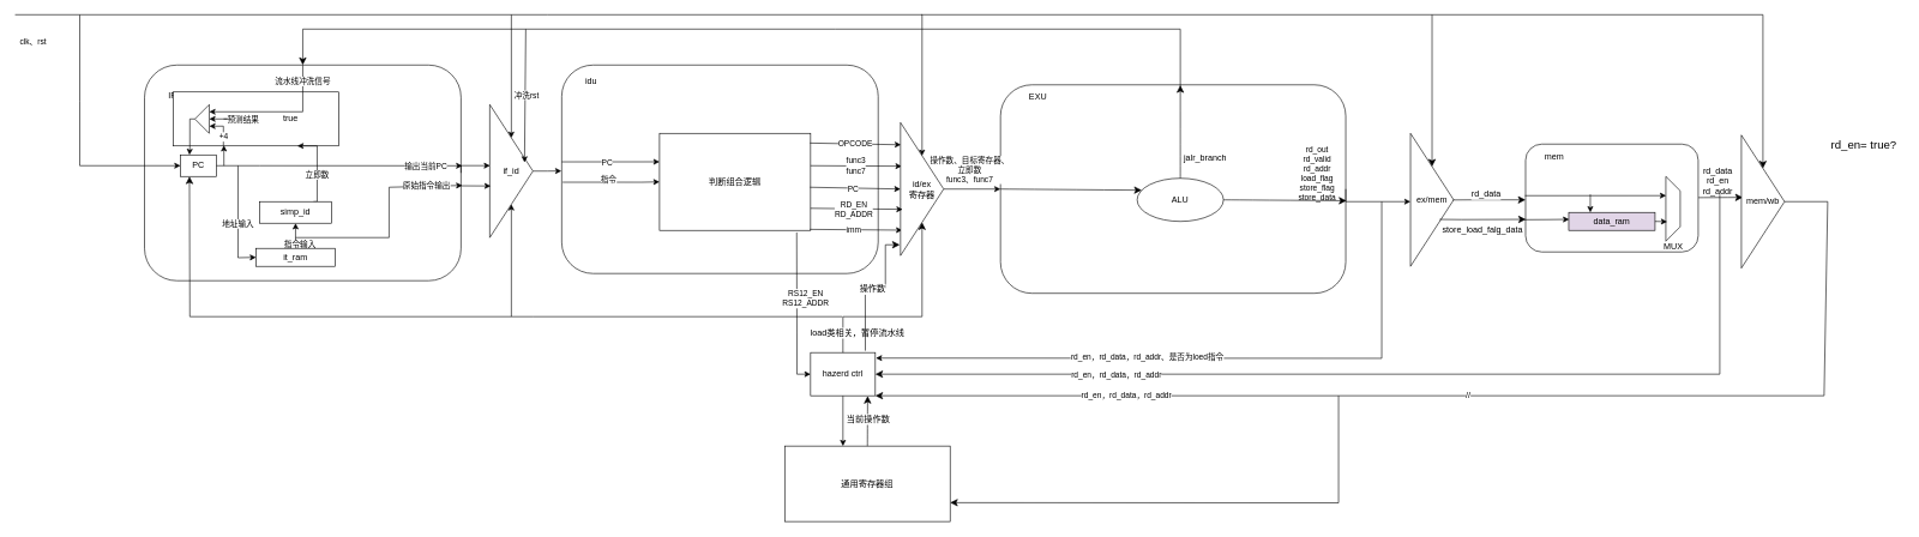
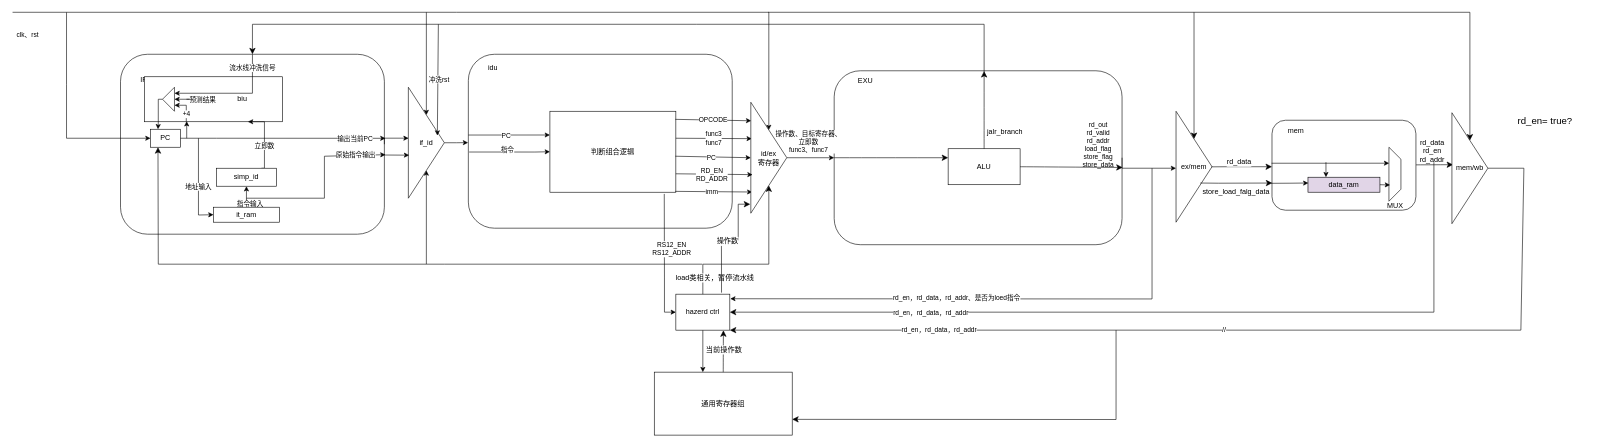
- <mxCell id="3" value="&amp;nbsp; &amp;nbsp; &amp;nbsp; &amp;nbsp; &amp;nbsp; &amp;nbsp; &amp;nbsp; &amp;nbsp; &amp;nbsp; &amp;nbsp; &amp;nbsp; &amp;nbsp; &amp;nbsp; &amp;nbsp; &amp;nbsp;true" style="rounded=0;whiteSpace=wrap;html=1;" parent="1" vertex="1"><mxGeometry x="240" y="127.5" width="230" height="75" as="geometry" /></mxCell>
+ <mxCell id="3" value="&amp;nbsp; &amp;nbsp; &amp;nbsp; &amp;nbsp; &amp;nbsp; &amp;nbsp; &amp;nbsp; &amp;nbsp; &amp;nbsp; &amp;nbsp; &amp;nbsp; &amp;nbsp; &amp;nbsp; &amp;nbsp; &amp;nbsp;biu" style="rounded=0;whiteSpace=wrap;html=1;" parent="1" vertex="1"><mxGeometry x="240" y="127.5" width="230" height="75" as="geometry" /></mxCell>
- <mxCell id="77" value="rd_en= true?" style="text;html=1;align=center;verticalAlign=middle;resizable=0;points=[];autosize=1;strokeColor=none;fillColor=none;fontSize=16;" parent="1" vertex="1"><mxGeometry x="2535" y="185" width="110" height="30" as="geometry" /></mxCell>
+ <mxCell id="77" value="rd_en= true?" style="text;html=1;align=center;verticalAlign=middle;resizable=0;points=[];autosize=1;strokeColor=none;fillColor=none;fontSize=16;" parent="1" vertex="1"><mxGeometry x="2520" y="185" width="110" height="30" as="geometry" /></mxCell>
- <mxCell id="57" value="ALU" style="ellipse;whiteSpace=wrap;html=1;" parent="1" vertex="1"><mxGeometry x="1580" y="247.5" width="120" height="60" as="geometry" /></mxCell>
+ <mxCell id="57" value="ALU" style="rounded=0;whiteSpace=wrap;html=1;" parent="1" vertex="1"><mxGeometry x="1580" y="247.5" width="120" height="60" as="geometry" /></mxCell>
